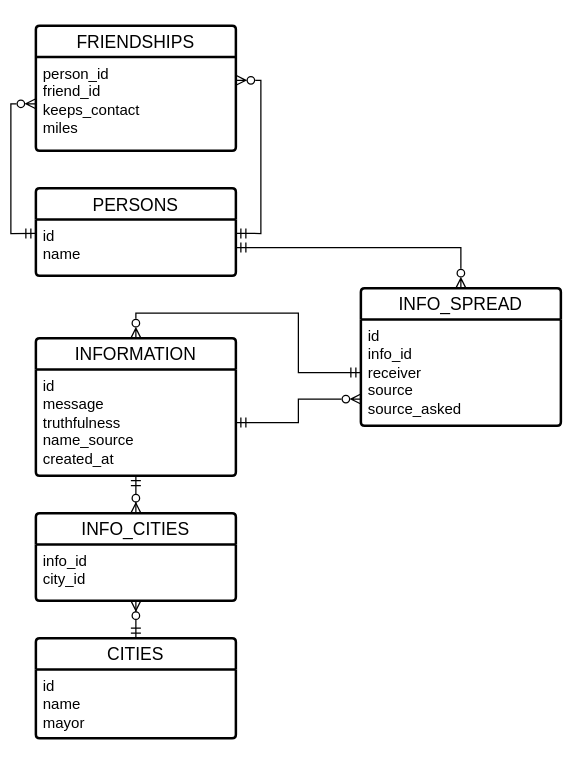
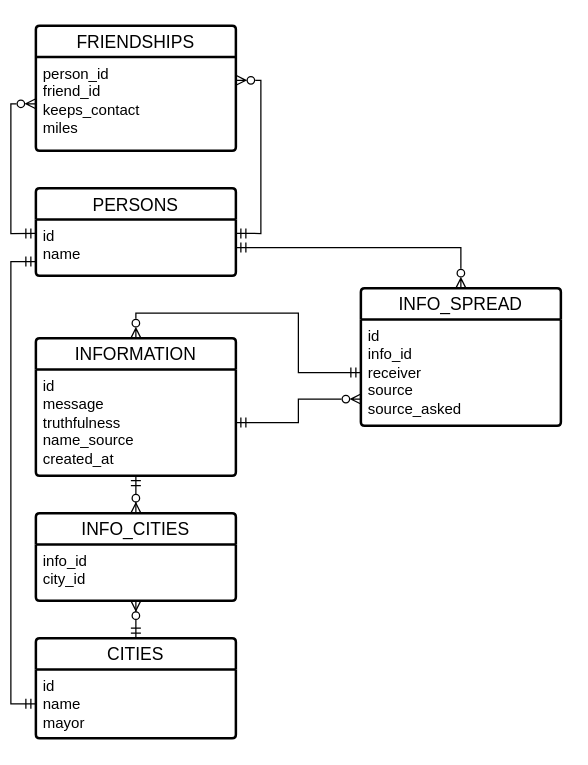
+ <mxCell id="28" style="edgeStyle=orthogonalEdgeStyle;rounded=0;orthogonalLoop=1;jettySize=auto;html=1;exitX=0;exitY=0.5;exitDx=0;exitDy=0;entryX=0;entryY=0.75;entryDx=0;entryDy=0;startArrow=ERmandOne;startFill=0;endArrow=ERmandOne;endFill=0;" parent="1" source="20" target="3" edge="1"><mxGeometry relative="1" as="geometry" /></mxCell>
